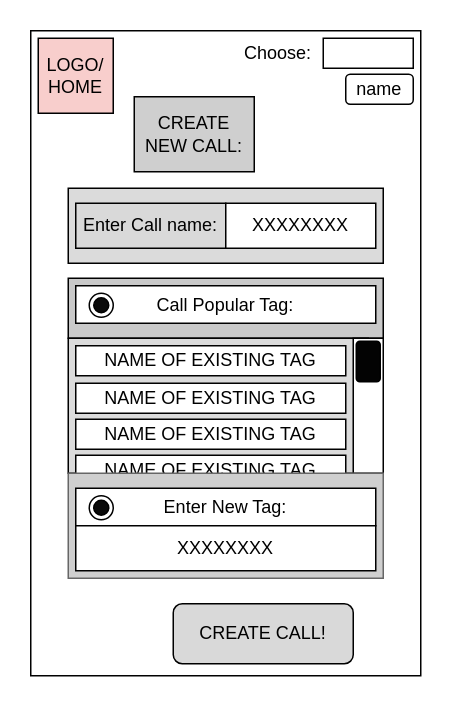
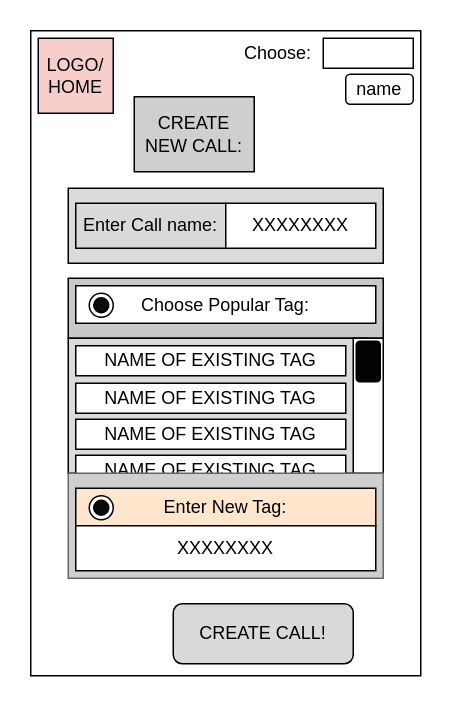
- <mxCell id="7" value="Call Popular Tag:" style="rounded=0;whiteSpace=wrap;html=1;" parent="1" vertex="1"><mxGeometry x="50" y="190" width="200" height="25" as="geometry" /></mxCell>
+ <mxCell id="7" value="Choose Popular Tag:" style="rounded=0;whiteSpace=wrap;html=1;" parent="1" vertex="1"><mxGeometry x="50" y="190" width="200" height="25" as="geometry" /></mxCell>
- <mxCell id="16" value="Enter New Tag:" style="rounded=0;whiteSpace=wrap;html=1;" parent="1" vertex="1"><mxGeometry x="50" y="325" width="200" height="25" as="geometry" /></mxCell>
+ <mxCell id="16" value="Enter New Tag:" style="rounded=0;whiteSpace=wrap;html=1;fillColor=#ffe6cc;" parent="1" vertex="1"><mxGeometry x="50" y="325" width="200" height="25" as="geometry" /></mxCell>
